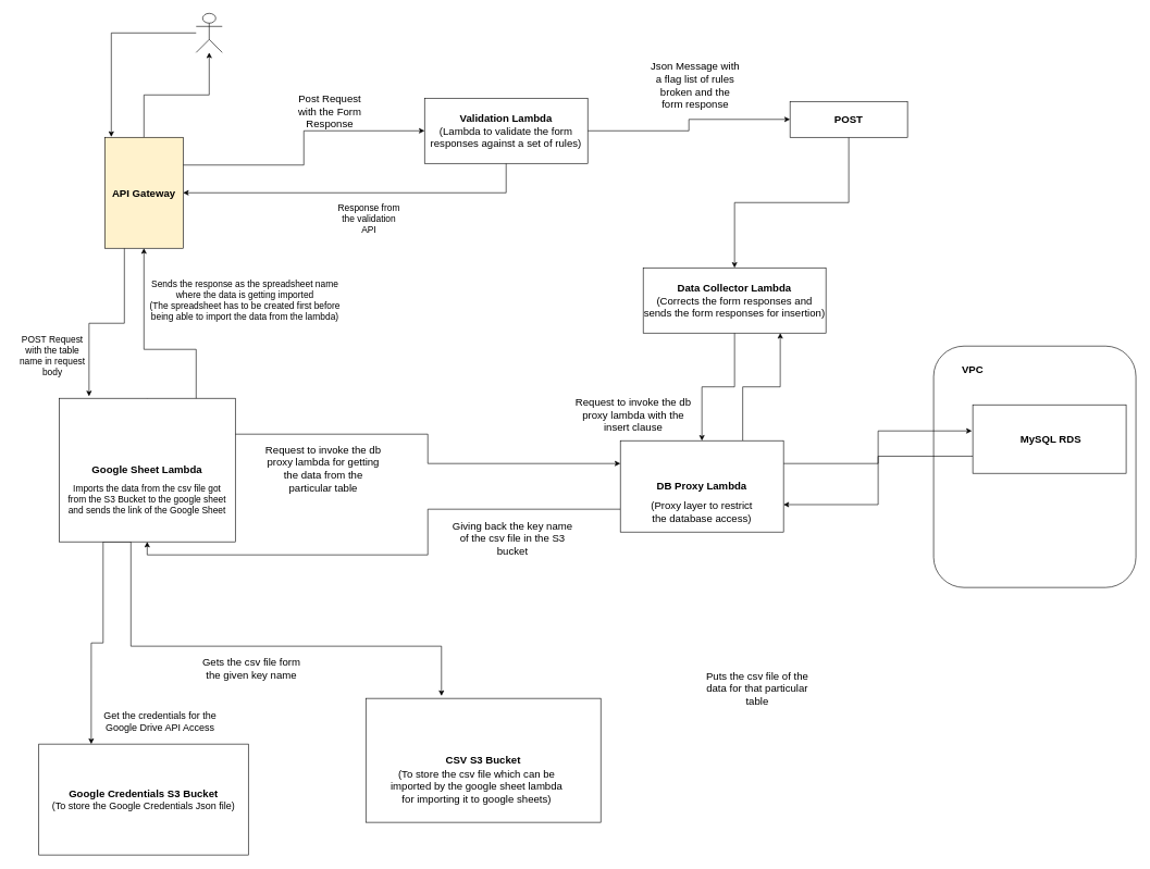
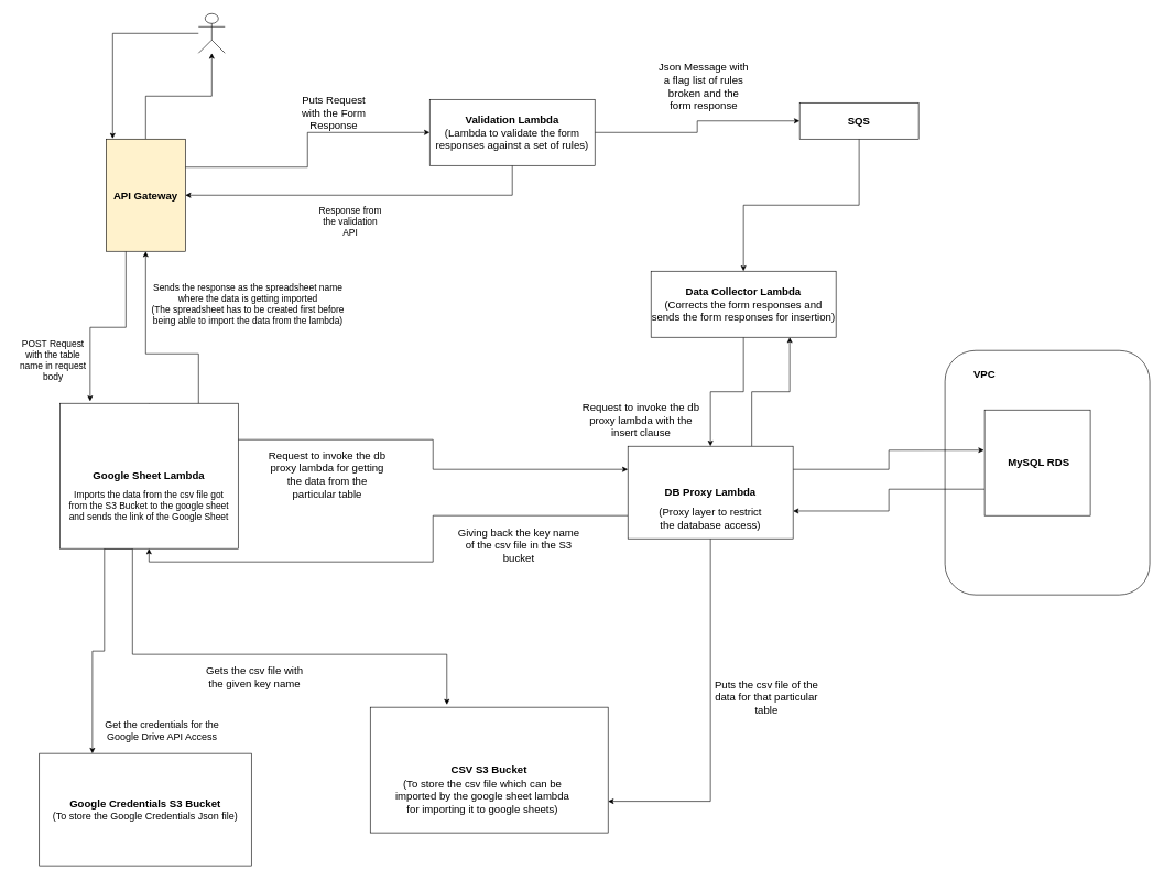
- <mxCell id="30" value="Post Request with the Form Response" style="text;html=1;strokeColor=none;fillColor=none;align=center;verticalAlign=middle;whiteSpace=wrap;rounded=0;glass=0;fontSize=16;" parent="1" vertex="1"><mxGeometry x="440" y="155" width="130" height="30" as="geometry" /></mxCell>
+ <mxCell id="30" value="Puts Request with the Form Response" style="text;html=1;strokeColor=none;fillColor=none;align=center;verticalAlign=middle;whiteSpace=wrap;rounded=0;glass=0;fontSize=16;" parent="1" vertex="1"><mxGeometry x="440" y="155" width="130" height="30" as="geometry" /></mxCell>
- <mxCell id="10" value="&lt;b&gt;POST&lt;/b&gt;" style="rounded=0;whiteSpace=wrap;html=1;fontSize=16;" parent="1" vertex="1"><mxGeometry x="1210" y="155" width="180" height="55" as="geometry" /></mxCell>
+ <mxCell id="10" value="&lt;b&gt;SQS&lt;/b&gt;" style="rounded=0;whiteSpace=wrap;html=1;fontSize=16;" parent="1" vertex="1"><mxGeometry x="1210" y="155" width="180" height="55" as="geometry" /></mxCell>
- <mxCell id="42" value="Response from the validation API" style="text;html=1;strokeColor=none;fillColor=none;align=center;verticalAlign=middle;whiteSpace=wrap;rounded=0;glass=0;fontSize=14;" parent="1" vertex="1"><mxGeometry x="515" y="320" width="100" height="30" as="geometry" /></mxCell>
+ <mxCell id="42" value="Response from the validation API" style="text;html=1;strokeColor=none;fillColor=none;align=center;verticalAlign=middle;whiteSpace=wrap;rounded=0;glass=0;fontSize=14;" parent="1" vertex="1"><mxGeometry x="480" y="320" width="100" height="30" as="geometry" /></mxCell>
- <mxCell id="14" value="&amp;nbsp;&lt;b&gt;MySQL RDS&lt;/b&gt;" style="rounded=0;whiteSpace=wrap;html=1;fontSize=16;" parent="1" vertex="1"><mxGeometry x="1490" y="620" width="235" height="105" as="geometry" /></mxCell>
+ <mxCell id="14" value="&amp;nbsp;&lt;b&gt;MySQL RDS&lt;/b&gt;" style="rounded=0;whiteSpace=wrap;html=1;fontSize=16;" parent="1" vertex="1"><mxGeometry x="1490" y="620" width="160" height="160" as="geometry" /></mxCell>
- <mxCell id="38" value="Gets the csv file form the given key name" style="text;html=1;strokeColor=none;fillColor=none;align=center;verticalAlign=middle;whiteSpace=wrap;rounded=0;glass=0;fontSize=16;" parent="1" vertex="1"><mxGeometry x="305" y="1010" width="160" height="30" as="geometry" /></mxCell>
+ <mxCell id="38" value="Gets the csv file with the given key name" style="text;html=1;strokeColor=none;fillColor=none;align=center;verticalAlign=middle;whiteSpace=wrap;rounded=0;glass=0;fontSize=16;" parent="1" vertex="1"><mxGeometry x="305" y="1010" width="160" height="30" as="geometry" /></mxCell>
+ <mxCell id="24" style="edgeStyle=orthogonalEdgeStyle;rounded=0;orthogonalLoop=1;jettySize=auto;html=1;exitX=0.5;exitY=1;exitDx=0;exitDy=0;entryX=1;entryY=0.75;entryDx=0;entryDy=0;fontSize=16;" parent="1" source="26" target="27" edge="1"><mxGeometry relative="1" as="geometry" /></mxCell>
